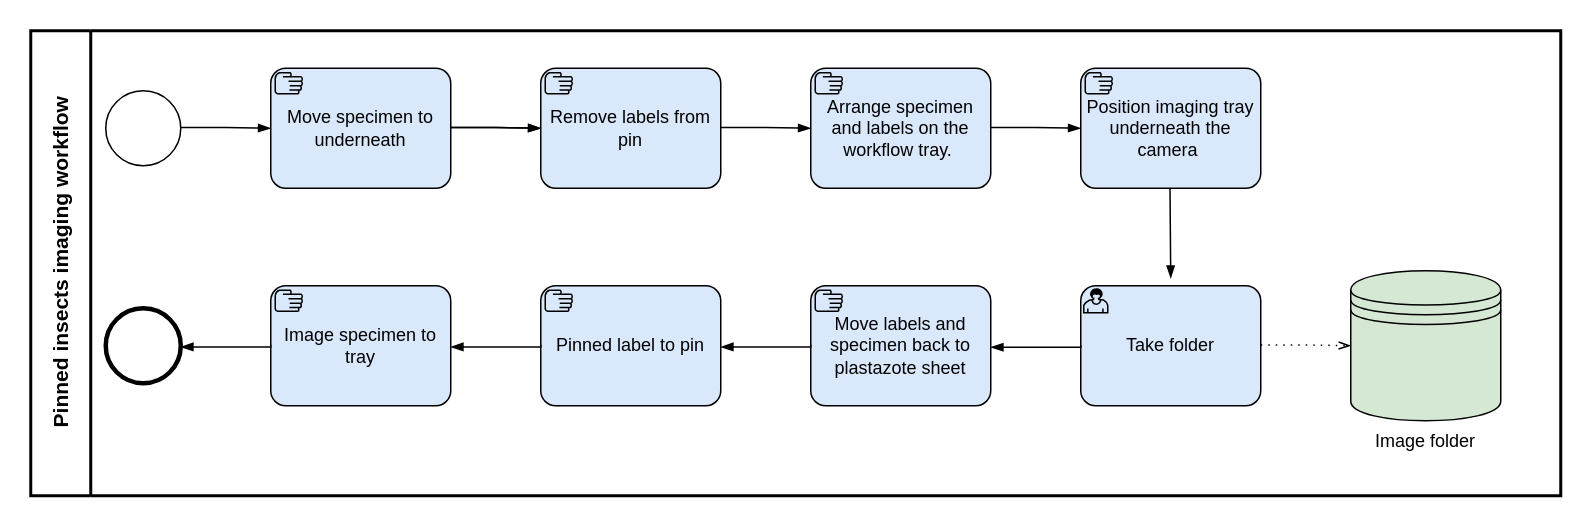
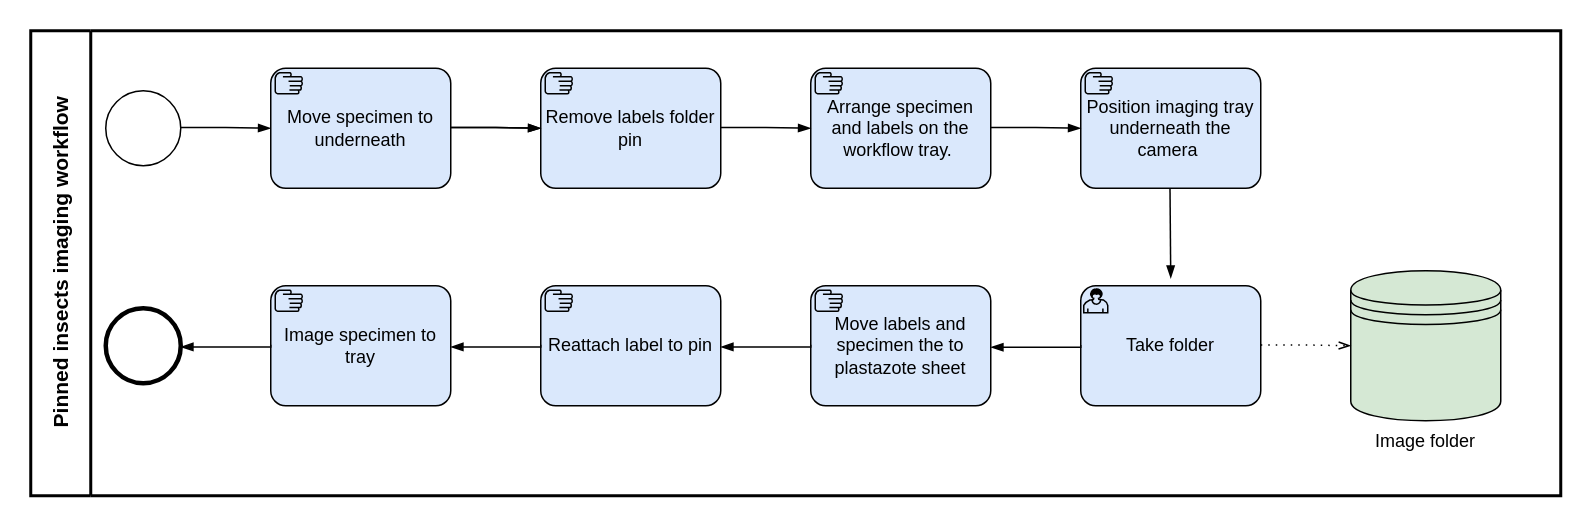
- <mxCell id="9" value="Remove labels from pin" style="points=[[0.25,0,0],[0.5,0,0],[0.75,0,0],[1,0.25,0],[1,0.5,0],[1,0.75,0],[0.75,1,0],[0.5,1,0],[0.25,1,0],[0,0.75,0],[0,0.5,0],[0,0.25,0]];shape=mxgraph.bpmn.task;whiteSpace=wrap;rectStyle=rounded;size=10;taskMarker=manual;strokeColor=#000000;fillColor=#dae8fc;" parent="1" vertex="1"><mxGeometry x="360" y="45" width="120" height="80" as="geometry" /></mxCell>
+ <mxCell id="9" value="Remove labels folder pin" style="points=[[0.25,0,0],[0.5,0,0],[0.75,0,0],[1,0.25,0],[1,0.5,0],[1,0.75,0],[0.75,1,0],[0.5,1,0],[0.25,1,0],[0,0.75,0],[0,0.5,0],[0,0.25,0]];shape=mxgraph.bpmn.task;whiteSpace=wrap;rectStyle=rounded;size=10;taskMarker=manual;strokeColor=#000000;fillColor=#dae8fc;" parent="1" vertex="1"><mxGeometry x="360" y="45" width="120" height="80" as="geometry" /></mxCell>
- <mxCell id="19" value="Pinned label to pin" style="points=[[0.25,0,0],[0.5,0,0],[0.75,0,0],[1,0.25,0],[1,0.5,0],[1,0.75,0],[0.75,1,0],[0.5,1,0],[0.25,1,0],[0,0.75,0],[0,0.5,0],[0,0.25,0]];shape=mxgraph.bpmn.task;whiteSpace=wrap;rectStyle=rounded;size=10;taskMarker=manual;strokeColor=#000000;fillColor=#dae8fc;" parent="1" vertex="1"><mxGeometry x="360" y="190" width="120" height="80" as="geometry" /></mxCell>
+ <mxCell id="19" value="Reattach label to pin" style="points=[[0.25,0,0],[0.5,0,0],[0.75,0,0],[1,0.25,0],[1,0.5,0],[1,0.75,0],[0.75,1,0],[0.5,1,0],[0.25,1,0],[0,0.75,0],[0,0.5,0],[0,0.25,0]];shape=mxgraph.bpmn.task;whiteSpace=wrap;rectStyle=rounded;size=10;taskMarker=manual;strokeColor=#000000;fillColor=#dae8fc;" parent="1" vertex="1"><mxGeometry x="360" y="190" width="120" height="80" as="geometry" /></mxCell>
- <mxCell id="18" value="Move labels and specimen back to plastazote sheet" style="points=[[0.25,0,0],[0.5,0,0],[0.75,0,0],[1,0.25,0],[1,0.5,0],[1,0.75,0],[0.75,1,0],[0.5,1,0],[0.25,1,0],[0,0.75,0],[0,0.5,0],[0,0.25,0]];shape=mxgraph.bpmn.task;whiteSpace=wrap;rectStyle=rounded;size=10;taskMarker=manual;strokeColor=#000000;fillColor=#dae8fc;" parent="1" vertex="1"><mxGeometry x="540" y="190" width="120" height="80" as="geometry" /></mxCell>
+ <mxCell id="18" value="Move labels and specimen the to plastazote sheet" style="points=[[0.25,0,0],[0.5,0,0],[0.75,0,0],[1,0.25,0],[1,0.5,0],[1,0.75,0],[0.75,1,0],[0.5,1,0],[0.25,1,0],[0,0.75,0],[0,0.5,0],[0,0.25,0]];shape=mxgraph.bpmn.task;whiteSpace=wrap;rectStyle=rounded;size=10;taskMarker=manual;strokeColor=#000000;fillColor=#dae8fc;" parent="1" vertex="1"><mxGeometry x="540" y="190" width="120" height="80" as="geometry" /></mxCell>
